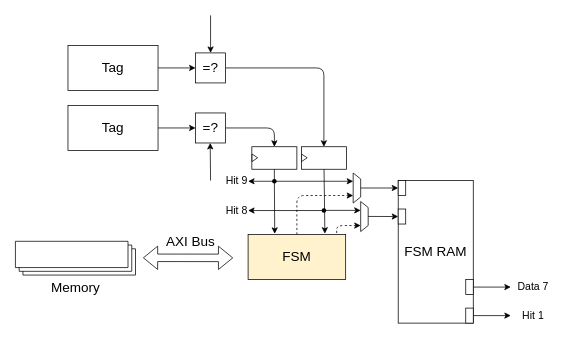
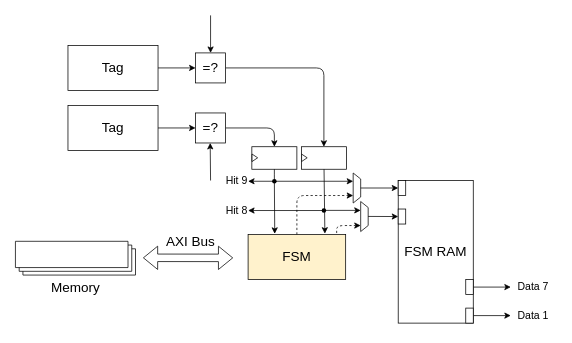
- <mxCell id="54" value="Hit 1" style="text;html=1;strokeColor=none;fillColor=none;align=center;verticalAlign=middle;whiteSpace=wrap;rounded=0;fontSize=14;" parent="1" vertex="1"><mxGeometry x="680" y="405" width="60" height="30" as="geometry" /></mxCell>
+ <mxCell id="54" value="Data 1" style="text;html=1;strokeColor=none;fillColor=none;align=center;verticalAlign=middle;whiteSpace=wrap;rounded=0;fontSize=14;" parent="1" vertex="1"><mxGeometry x="680" y="405" width="60" height="30" as="geometry" /></mxCell>
